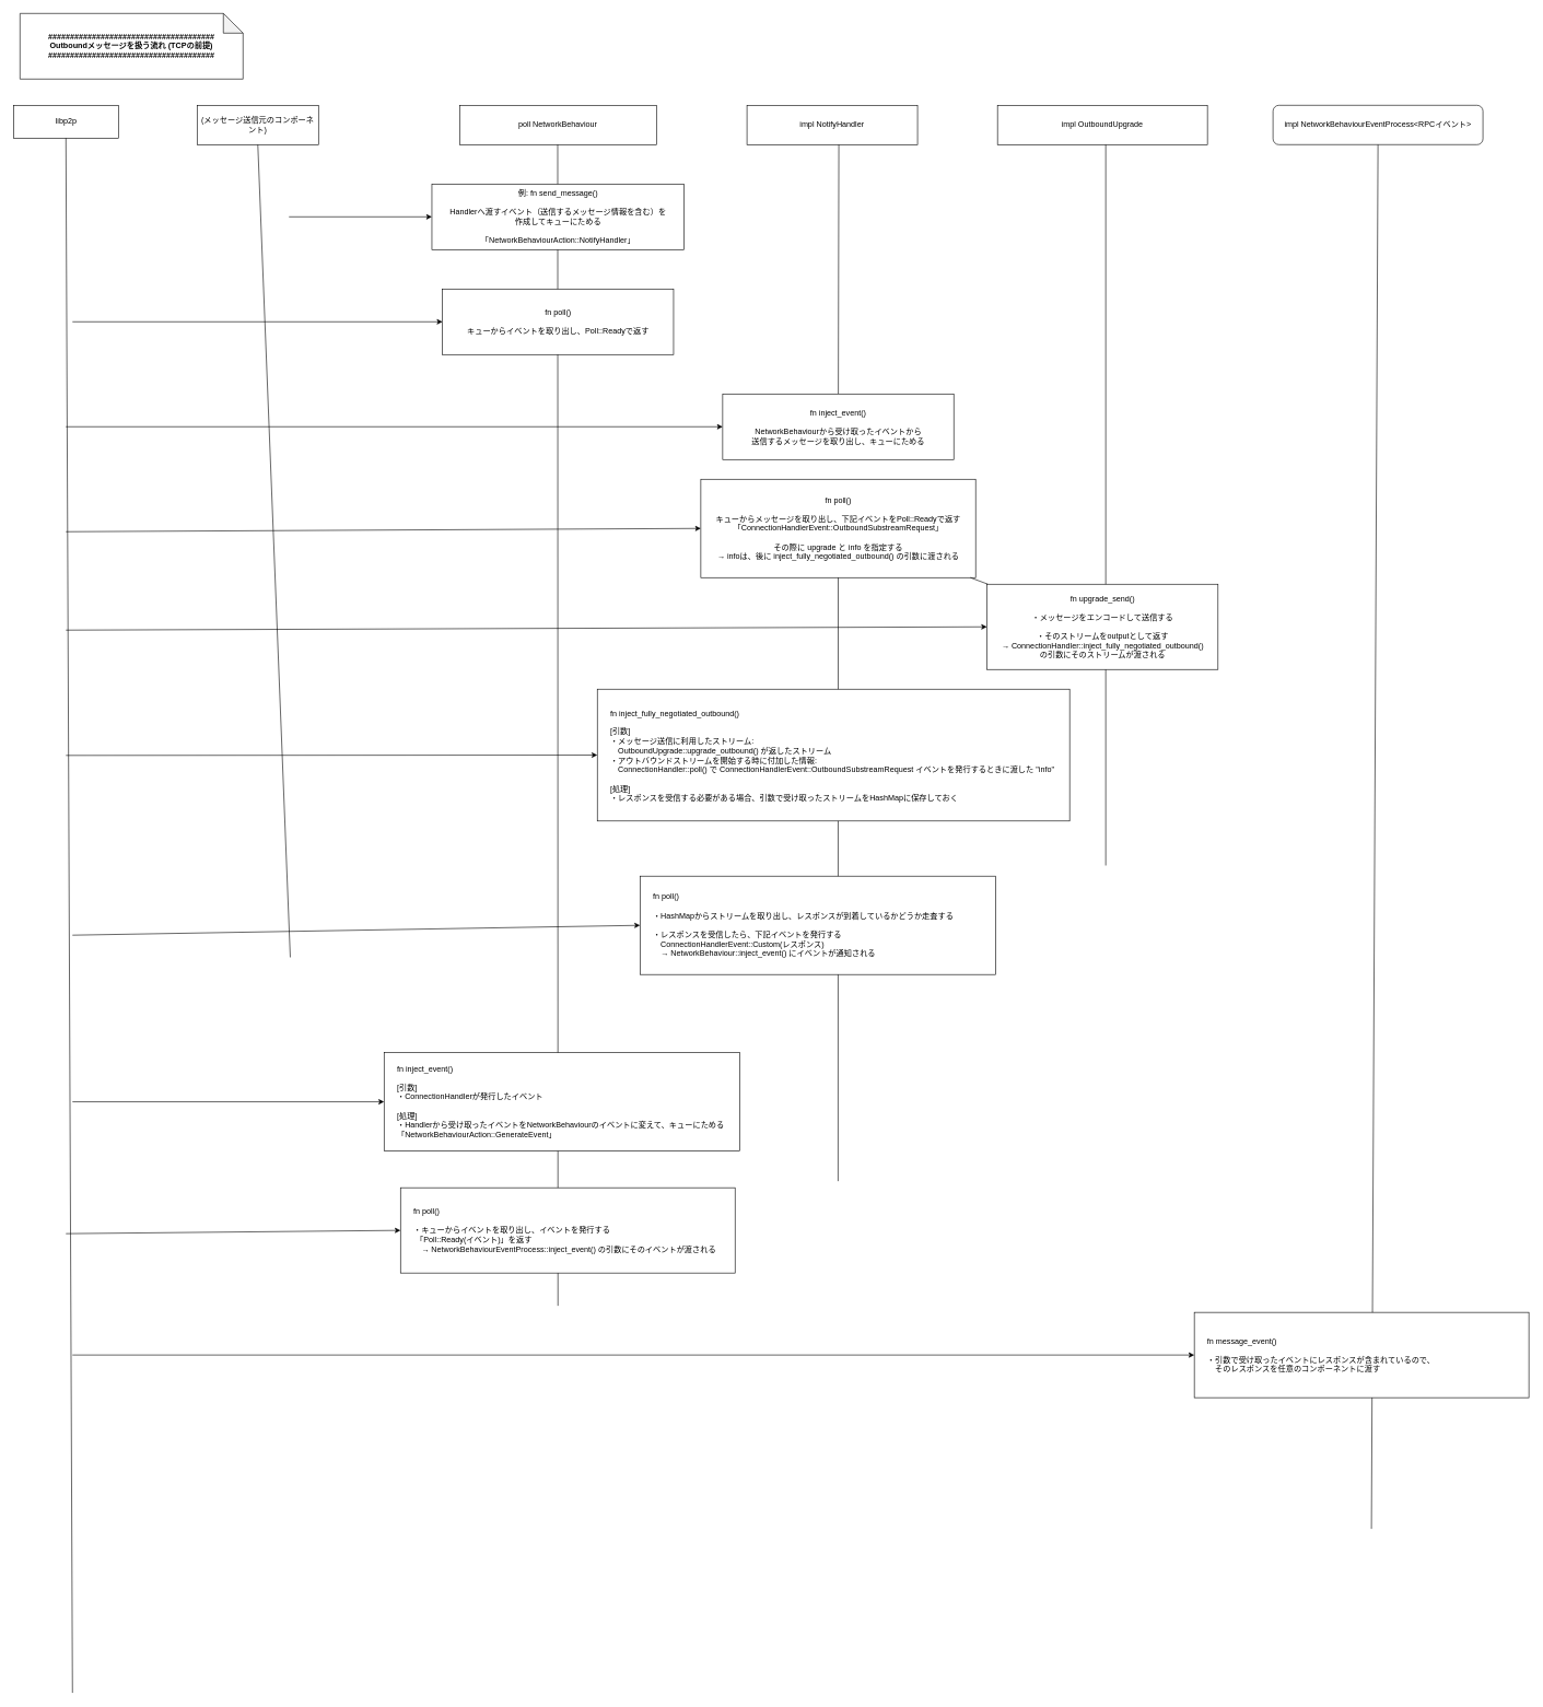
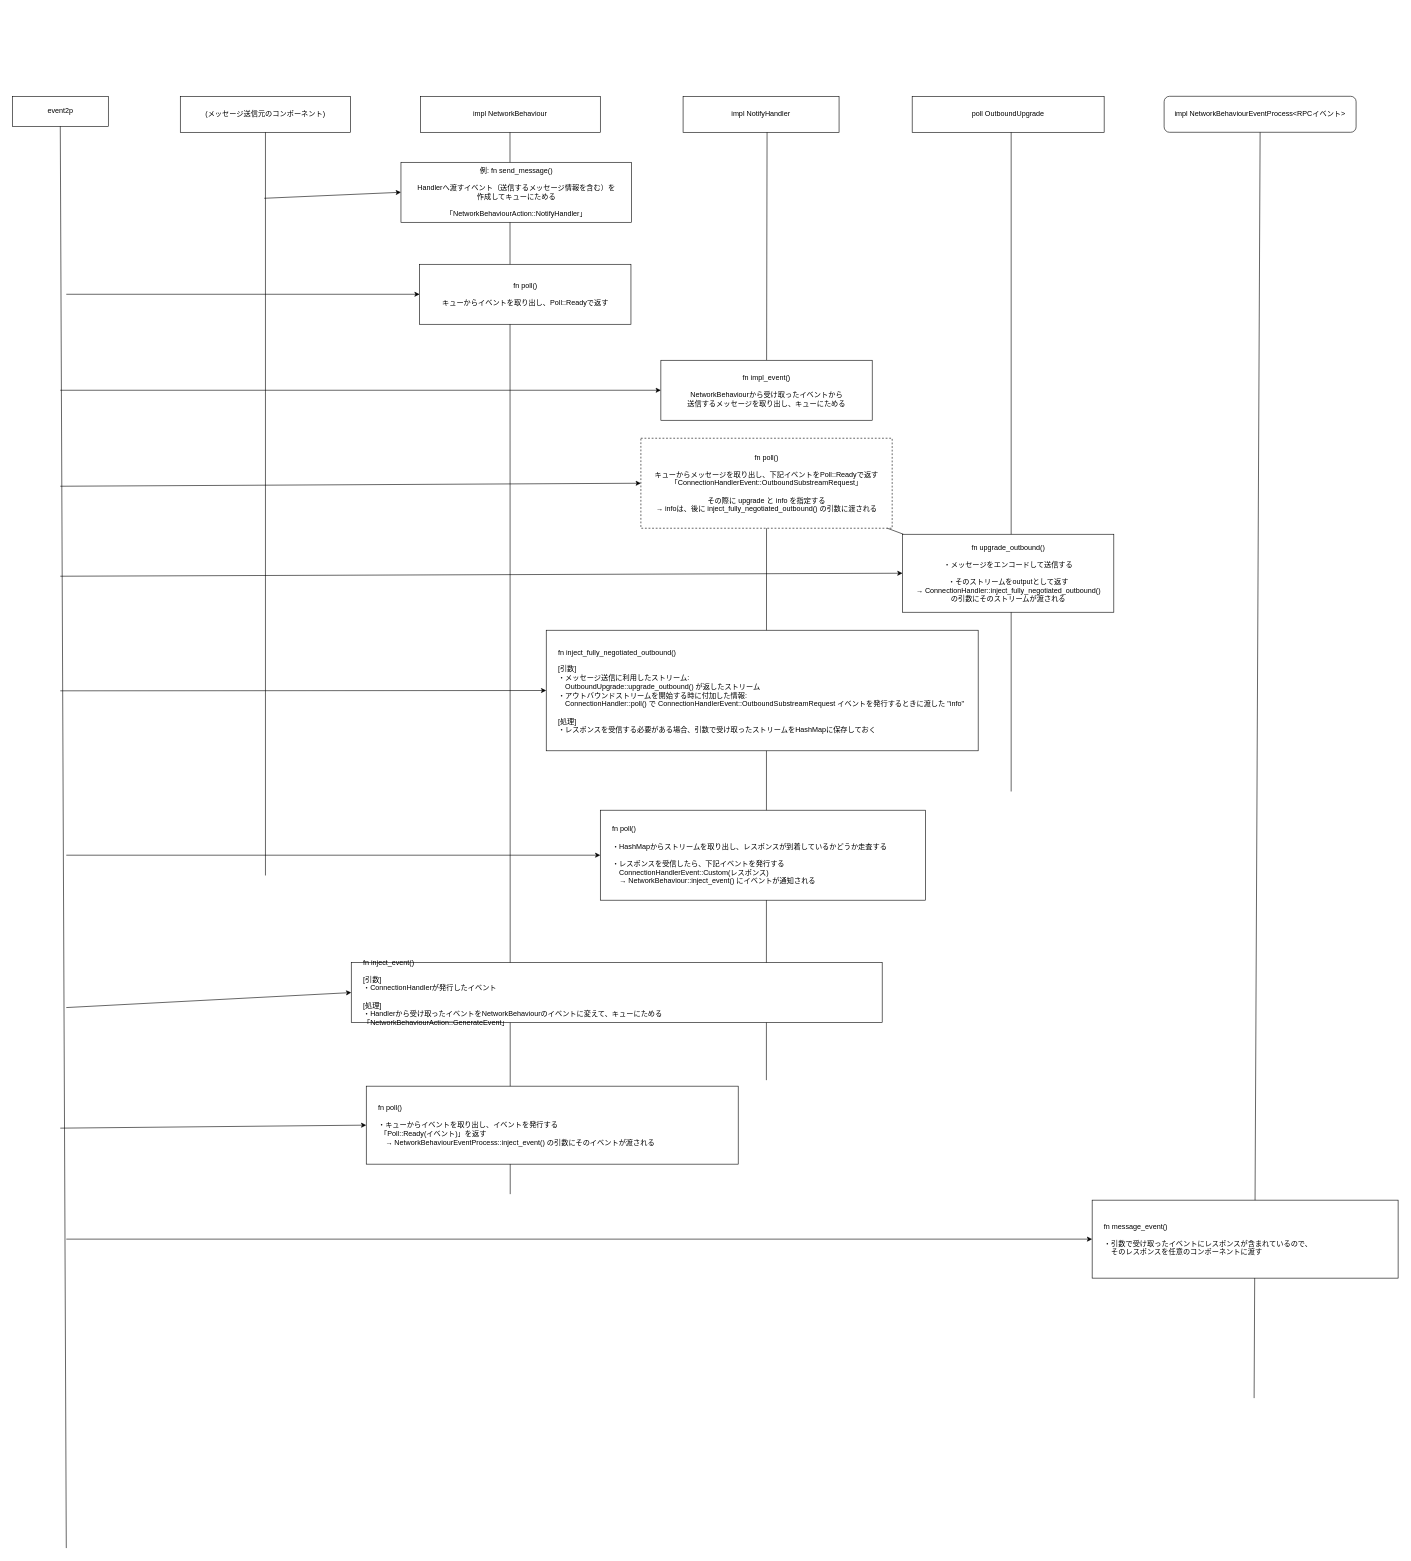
- <mxCell id="6" value="######################################&lt;br&gt;Outboundメッセージを扱う流れ (TCPの前提)&lt;br&gt;######################################" style="shape=note;whiteSpace=wrap;html=1;backgroundOutline=1;darkOpacity=0.05;fontStyle=1" parent="1" vertex="1"><mxGeometry x="30" y="20" width="340" height="100" as="geometry" /></mxCell>
- <mxCell id="19" value="libp2p" style="html=1;dashed=0;whitespace=wrap;" parent="1" vertex="1"><mxGeometry x="20" y="160" width="160" height="50" as="geometry" /></mxCell>
+ <mxCell id="19" value="event2p" style="html=1;dashed=0;whitespace=wrap;" parent="1" vertex="1"><mxGeometry x="20" y="160" width="160" height="50" as="geometry" /></mxCell>
- <mxCell id="2" value="(メッセージ送信元のコンポーネント)" style="rounded=0;whiteSpace=wrap;html=1;" parent="1" vertex="1"><mxGeometry x="300" y="160" width="185" height="60" as="geometry" /></mxCell>
+ <mxCell id="2" value="(メッセージ送信元のコンポーネント)" style="rounded=0;whiteSpace=wrap;html=1;" parent="1" vertex="1"><mxGeometry y="160" width="284" height="60" as="geometry" x="300" /></mxCell>
- <mxCell id="3" value="poll NetworkBehaviour" style="rounded=0;whiteSpace=wrap;html=1;" parent="1" vertex="1"><mxGeometry x="700.12" y="160" width="300" height="60" as="geometry" /></mxCell>
+ <mxCell id="3" value="impl NetworkBehaviour" style="rounded=0;whiteSpace=wrap;html=1;" parent="1" vertex="1"><mxGeometry x="700.12" y="160" width="300" height="60" as="geometry" /></mxCell>
- <mxCell id="9" value="impl OutboundUpgrade" style="rounded=0;whiteSpace=wrap;html=1;" parent="1" vertex="1"><mxGeometry x="1520" y="160" width="320" height="60" as="geometry" /></mxCell>
+ <mxCell id="9" value="poll OutboundUpgrade" style="rounded=0;whiteSpace=wrap;html=1;" parent="1" vertex="1"><mxGeometry x="1520" y="160" width="320" height="60" as="geometry" /></mxCell>
- <mxCell id="12" value="例: fn send_message()&lt;br&gt;&lt;br&gt;Handlerへ渡すイベント（送信するメッセージ情報を含む）を&lt;br&gt;作成してキューにためる&lt;br&gt;&lt;br&gt;「NetworkBehaviourAction::NotifyHandler」" style="html=1;dashed=0;whitespace=wrap;" parent="1" vertex="1"><mxGeometry x="657.87" y="280" width="384.5" height="100" as="geometry" /></mxCell>
+ <mxCell id="12" value="例: fn send_message()&lt;br&gt;&lt;br&gt;Handlerへ渡すイベント（送信するメッセージ情報を含む）を&lt;br&gt;作成してキューにためる&lt;br&gt;&lt;br&gt;「NetworkBehaviourAction::NotifyHandler」" style="html=1;dashed=0;whitespace=wrap;" parent="1" vertex="1"><mxGeometry x="667.87" y="270" width="384.5" height="100" as="geometry" /></mxCell>
- <mxCell id="13" value="fn poll()&lt;br&gt;&lt;br&gt;キューからイベントを取り出し、Poll::Readyで返す" style="html=1;dashed=0;whitespace=wrap;" parent="1" vertex="1"><mxGeometry x="673.99" y="440" width="352.25" height="100" as="geometry" /></mxCell>
+ <mxCell id="13" value="fn poll()&lt;br&gt;&lt;br&gt;キューからイベントを取り出し、Poll::Readyで返す" style="html=1;dashed=0;whitespace=wrap;" parent="1" vertex="1"><mxGeometry x="698.99" y="440" width="352.25" height="100" as="geometry" /></mxCell>
- <mxCell id="17" value="fn inject_event()&lt;br&gt;&lt;br&gt;NetworkBehaviourから受け取ったイベントから&lt;br&gt;送信するメッセージを取り出し、キューにためる" style="html=1;dashed=0;whitespace=wrap;" parent="1" vertex="1"><mxGeometry x="1101.12" y="600" width="352.25" height="100" as="geometry" /></mxCell>
+ <mxCell id="17" value="fn impl_event()&lt;br&gt;&lt;br&gt;NetworkBehaviourから受け取ったイベントから&lt;br&gt;送信するメッセージを取り出し、キューにためる" style="html=1;dashed=0;whitespace=wrap;" parent="1" vertex="1"><mxGeometry x="1101.12" y="600" width="352.25" height="100" as="geometry" /></mxCell>
- <mxCell id="15" value="fn poll()&lt;br&gt;&lt;br&gt;キューからメッセージを取り出し、下記イベントをPoll::Readyで返す&lt;br&gt;「ConnectionHandlerEvent::OutboundSubstreamRequest」&lt;br&gt;&lt;br&gt;その際に upgrade と info を指定する&lt;br&gt;→ infoは、後に&amp;nbsp;inject_fully_negotiated_outbound() の引数に渡される" style="html=1;dashed=0;whitespace=wrap;" parent="1" vertex="1"><mxGeometry x="1067.8" y="730" width="418.88" height="150" as="geometry" /></mxCell>
+ <mxCell id="15" value="fn poll()&lt;br&gt;&lt;br&gt;キューからメッセージを取り出し、下記イベントをPoll::Readyで返す&lt;br&gt;「ConnectionHandlerEvent::OutboundSubstreamRequest」&lt;br&gt;&lt;br&gt;その際に upgrade と info を指定する&lt;br&gt;→ infoは、後に&amp;nbsp;inject_fully_negotiated_outbound() の引数に渡される" style="html=1;dashed=1;whitespace=wrap;" parent="1" vertex="1"><mxGeometry x="1067.8" y="730" width="418.88" height="150" as="geometry" /></mxCell>
- <mxCell id="21" value="fn upgrade_send()&lt;br&gt;&lt;br&gt;・メッセージをエンコードして送信する&lt;br&gt;&lt;br&gt;・そのストリームをoutputとして返す&lt;br&gt;→ ConnectionHandler::inject_fully_negotiated_outbound()&lt;br&gt;の引数にそのストリームが渡される" style="html=1;dashed=0;whitespace=wrap;" parent="1" vertex="1"><mxGeometry x="1503.88" y="890" width="352.25" height="130" as="geometry" /></mxCell>
+ <mxCell id="21" value="fn upgrade_outbound()&lt;br&gt;&lt;br&gt;・メッセージをエンコードして送信する&lt;br&gt;&lt;br&gt;・そのストリームをoutputとして返す&lt;br&gt;→ ConnectionHandler::inject_fully_negotiated_outbound()&lt;br&gt;の引数にそのストリームが渡される" style="html=1;dashed=0;whitespace=wrap;" parent="1" vertex="1"><mxGeometry x="1503.88" y="890" width="352.25" height="130" as="geometry" /></mxCell>
- <mxCell id="27" value="fn poll()&lt;br&gt;&lt;br&gt;・HashMapからストリームを取り出し、レスポンスが到着しているかどうか走査する&lt;br&gt;&lt;br&gt;・レスポンスを受信したら、下記イベントを発行する&lt;br&gt;　ConnectionHandlerEvent::Custom(レスポンス)&lt;br&gt;　→ NetworkBehaviour::inject_event() にイベントが通知される" style="html=1;dashed=0;whitespace=wrap;align=left;spacing=20;" vertex="1" parent="1"><mxGeometry x="975.12" y="1335" width="542.2" height="150" as="geometry" /></mxCell>
+ <mxCell id="27" value="fn poll()&lt;br&gt;&lt;br&gt;・HashMapからストリームを取り出し、レスポンスが到着しているかどうか走査する&lt;br&gt;&lt;br&gt;・レスポンスを受信したら、下記イベントを発行する&lt;br&gt;　ConnectionHandlerEvent::Custom(レスポンス)&lt;br&gt;　→ NetworkBehaviour::inject_event() にイベントが通知される" style="html=1;dashed=0;whitespace=wrap;align=left;spacing=20;" vertex="1" parent="1"><mxGeometry x="1000.12" y="1350" width="542.2" height="150" as="geometry" /></mxCell>
- <mxCell id="28" value="fn inject_event()&lt;br&gt;&lt;br&gt;[引数]&lt;br&gt;・ConnectionHandlerが発行したイベント&lt;br&gt;&lt;br&gt;[処理]&lt;br&gt;・&lt;span style=&quot;text-align: center&quot;&gt;Handlerから受け取ったイベントを&lt;/span&gt;&lt;span style=&quot;text-align: center&quot;&gt;NetworkBehaviourのイベントに変えて、キューにためる&lt;/span&gt;&lt;br style=&quot;text-align: center&quot;&gt;&lt;span style=&quot;text-align: center&quot;&gt;「NetworkBehaviourAction::GenerateEvent」&lt;/span&gt;" style="html=1;dashed=0;whitespace=wrap;align=left;spacing=20;" vertex="1" parent="1"><mxGeometry x="585" y="1604" width="542.2" height="150" as="geometry" /></mxCell>
+ <mxCell id="28" value="fn inject_event()&lt;br&gt;&lt;br&gt;[引数]&lt;br&gt;・ConnectionHandlerが発行したイベント&lt;br&gt;&lt;br&gt;[処理]&lt;br&gt;・&lt;span style=&quot;text-align: center&quot;&gt;Handlerから受け取ったイベントを&lt;/span&gt;&lt;span style=&quot;text-align: center&quot;&gt;NetworkBehaviourのイベントに変えて、キューにためる&lt;/span&gt;&lt;br style=&quot;text-align: center&quot;&gt;&lt;span style=&quot;text-align: center&quot;&gt;「NetworkBehaviourAction::GenerateEvent」&lt;/span&gt;" style="html=1;dashed=0;whitespace=wrap;align=left;spacing=20;" vertex="1" parent="1"><mxGeometry x="585" y="1604" width="885" height="100" as="geometry" /></mxCell>
- <mxCell id="29" value="fn poll()&lt;br&gt;&lt;br&gt;・キューからイベントを取り出し、イベントを発行する&lt;br&gt;&amp;nbsp;「Poll::Ready(イベント)」を返す&lt;br&gt;　→&amp;nbsp;NetworkBehaviourEventProcess::inject_event() の引数にそのイベントが渡される" style="html=1;dashed=0;whitespace=wrap;align=left;spacing=20;" vertex="1" parent="1"><mxGeometry x="610" y="1810" width="510" height="130" as="geometry" /></mxCell>
+ <mxCell id="29" value="fn poll()&lt;br&gt;&lt;br&gt;・キューからイベントを取り出し、イベントを発行する&lt;br&gt;&amp;nbsp;「Poll::Ready(イベント)」を返す&lt;br&gt;　→&amp;nbsp;NetworkBehaviourEventProcess::inject_event() の引数にそのイベントが渡される" style="html=1;dashed=0;whitespace=wrap;align=left;spacing=20;" vertex="1" parent="1"><mxGeometry x="610" y="1810" width="620" height="130" as="geometry" /></mxCell>
